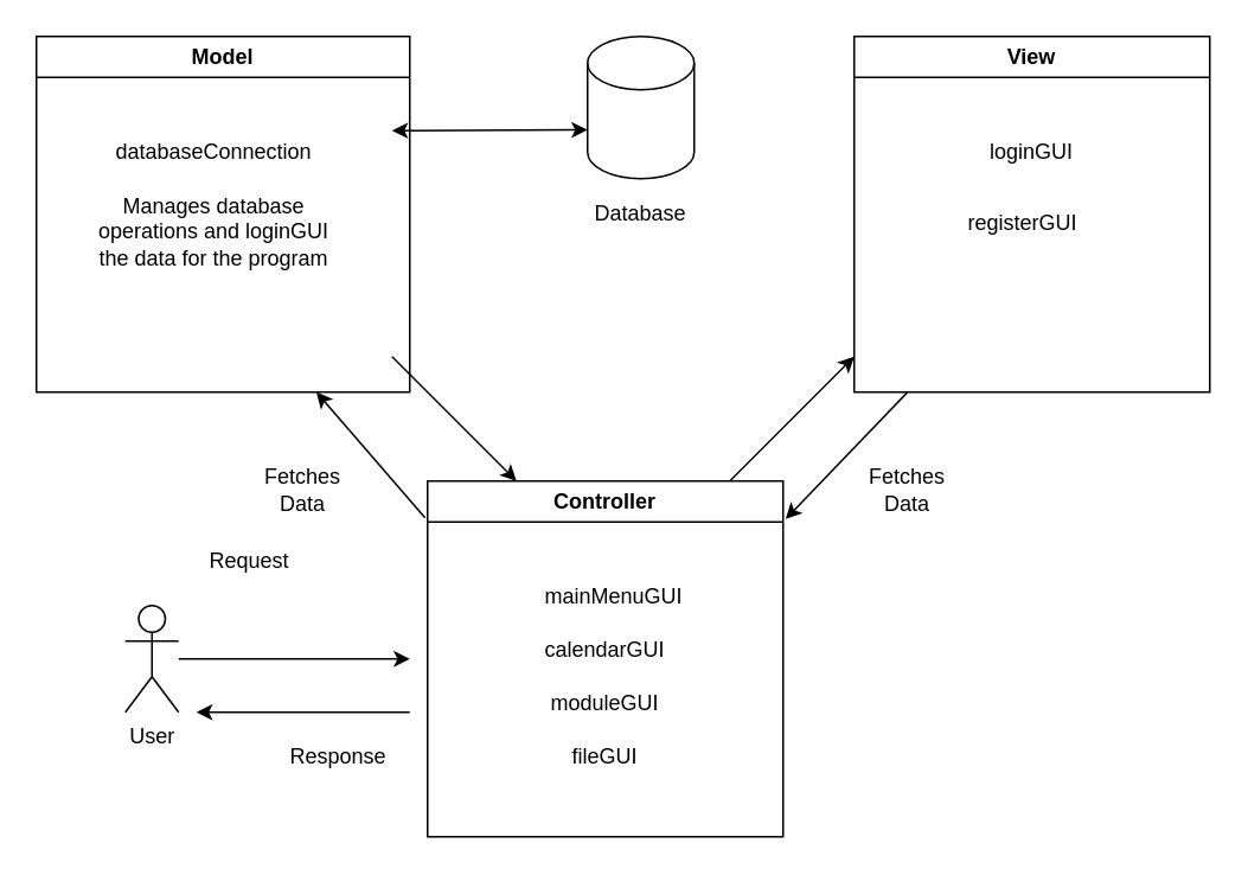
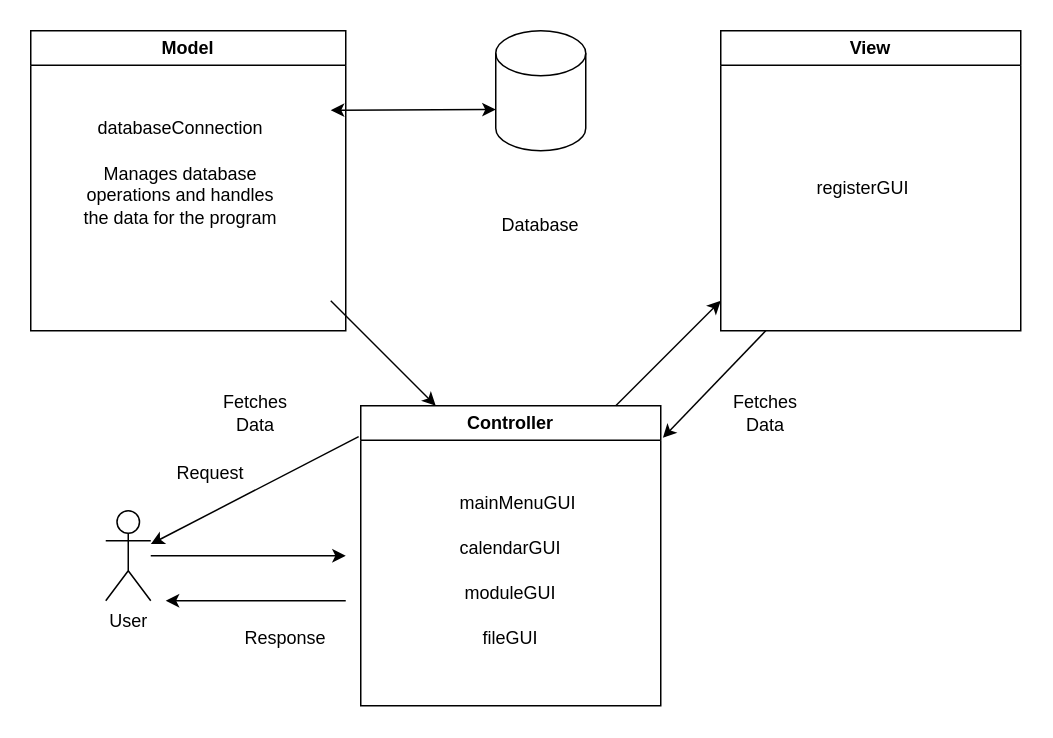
- <mxCell id="6" value="loginGUI" style="text;html=1;strokeColor=none;fillColor=none;align=center;verticalAlign=middle;whiteSpace=wrap;rounded=0;" parent="5" vertex="1"><mxGeometry x="70" y="50" width="60" height="30" as="geometry" /></mxCell>
- <mxCell id="19" value="Database" style="text;html=1;strokeColor=none;fillColor=none;align=center;verticalAlign=middle;whiteSpace=wrap;rounded=0;" parent="1" vertex="1"><mxGeometry x="330" y="105" width="60" height="30" as="geometry" /></mxCell>
+ <mxCell id="19" value="Database" style="text;html=1;strokeColor=none;fillColor=none;align=center;verticalAlign=middle;whiteSpace=wrap;rounded=0;" parent="1" vertex="1"><mxGeometry x="330" y="135" width="60" height="30" as="geometry" /></mxCell>
- <mxCell id="4" value="Manages database operations and loginGUI the data for the program" style="text;html=1;strokeColor=none;fillColor=none;align=center;verticalAlign=middle;whiteSpace=wrap;rounded=0;" parent="2" vertex="1"><mxGeometry x="30" y="80" width="140" height="60" as="geometry" /></mxCell>
+ <mxCell id="4" value="Manages database operations and handles the data for the program" style="text;html=1;strokeColor=none;fillColor=none;align=center;verticalAlign=middle;whiteSpace=wrap;rounded=0;" parent="2" vertex="1"><mxGeometry x="30" y="80" width="140" height="60" as="geometry" /></mxCell>
- <mxCell id="20" value="" style="endArrow=classic;html=1;rounded=0;entryX=0.75;entryY=1;entryDx=0;entryDy=0;exitX=-0.007;exitY=0.103;exitDx=0;exitDy=0;exitPerimeter=0;" parent="1" source="8" target="2" edge="1"><mxGeometry width="50" height="50" relative="1" as="geometry"><mxPoint x="220" y="290" as="sourcePoint" /><mxPoint x="270" y="240" as="targetPoint" /></mxGeometry></mxCell>
+ <mxCell id="20" value="" style="endArrow=classic;html=1;rounded=0;exitX=-0.007;exitY=0.103;exitDx=0;exitDy=0;exitPerimeter=0;" parent="1" source="8" target="13" edge="1"><mxGeometry width="50" height="50" relative="1" as="geometry"><mxPoint x="220" y="290" as="sourcePoint" /><mxPoint x="270" y="240" as="targetPoint" /></mxGeometry></mxCell>
